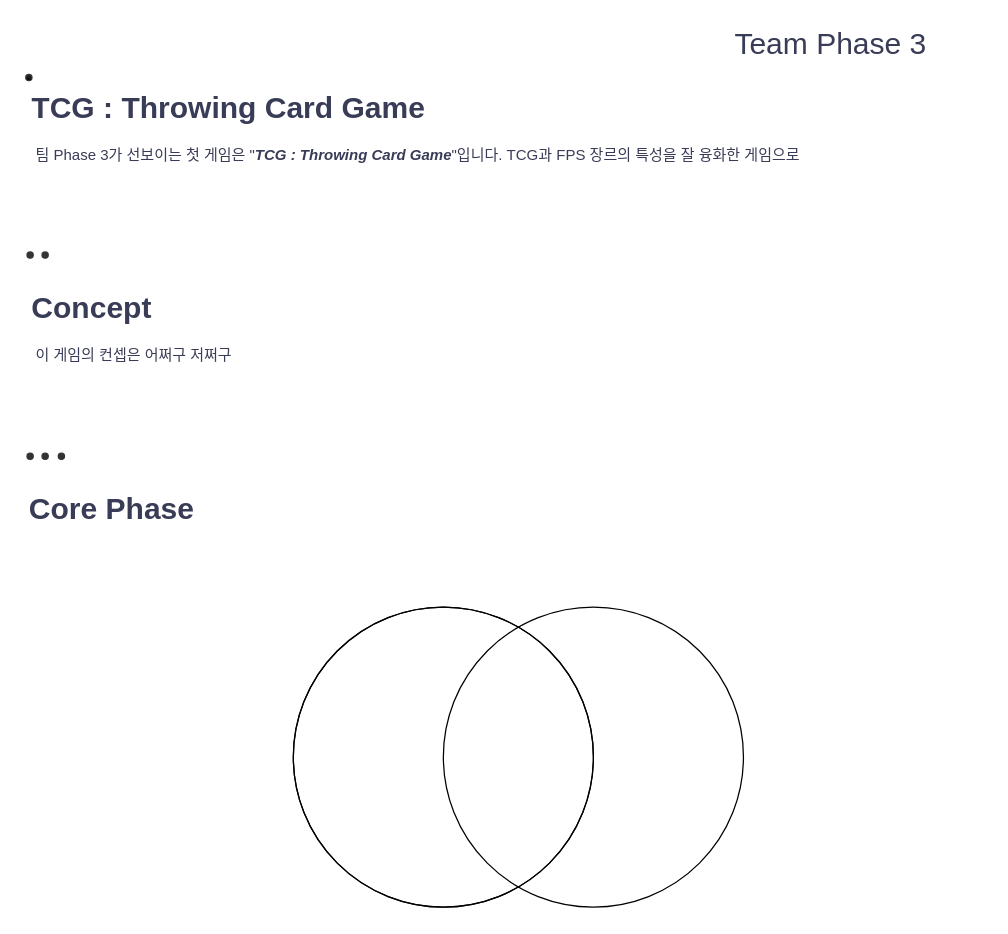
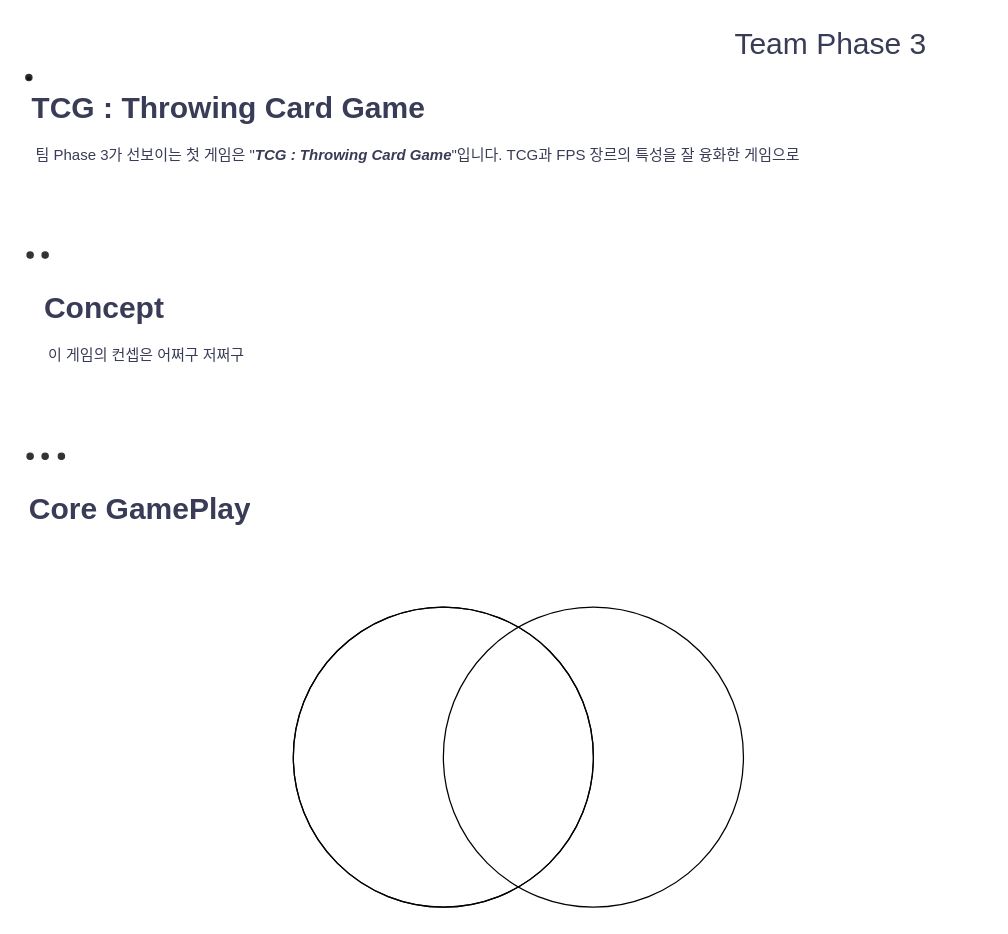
- <mxCell id="5" value="&lt;h1 style=&quot;margin-top: 0px;&quot;&gt;Concept&lt;/h1&gt;&lt;div&gt;&amp;nbsp;이 게임의 컨셉은 어쩌구 저쩌구&amp;nbsp;&lt;/div&gt;" style="text;html=1;whiteSpace=wrap;overflow=hidden;rounded=0;fontColor=#393C56;" vertex="1" parent="1"><mxGeometry x="23" y="225" width="761" height="120" as="geometry" /></mxCell>
+ <mxCell id="5" value="&lt;h1 style=&quot;margin-top: 0px;&quot;&gt;Concept&lt;/h1&gt;&lt;div&gt;&amp;nbsp;이 게임의 컨셉은 어쩌구 저쩌구&amp;nbsp;&lt;/div&gt;" style="text;html=1;whiteSpace=wrap;overflow=hidden;rounded=0;fontColor=#393C56;" vertex="1" parent="1"><mxGeometry x="33" y="225" width="761" height="120" as="geometry" /></mxCell>
- <mxCell id="8" value="&lt;h1 style=&quot;margin-top: 0px;&quot;&gt;Core Phase&lt;/h1&gt;" style="text;html=1;whiteSpace=wrap;overflow=hidden;rounded=0;fontColor=#393C56;" vertex="1" parent="1"><mxGeometry x="21" y="386" width="761" height="120" as="geometry" /></mxCell>
+ <mxCell id="8" value="&lt;h1 style=&quot;margin-top: 0px;&quot;&gt;Core GamePlay&lt;/h1&gt;" style="text;html=1;whiteSpace=wrap;overflow=hidden;rounded=0;fontColor=#393C56;" vertex="1" parent="1"><mxGeometry x="21" y="386" width="761" height="120" as="geometry" /></mxCell>
